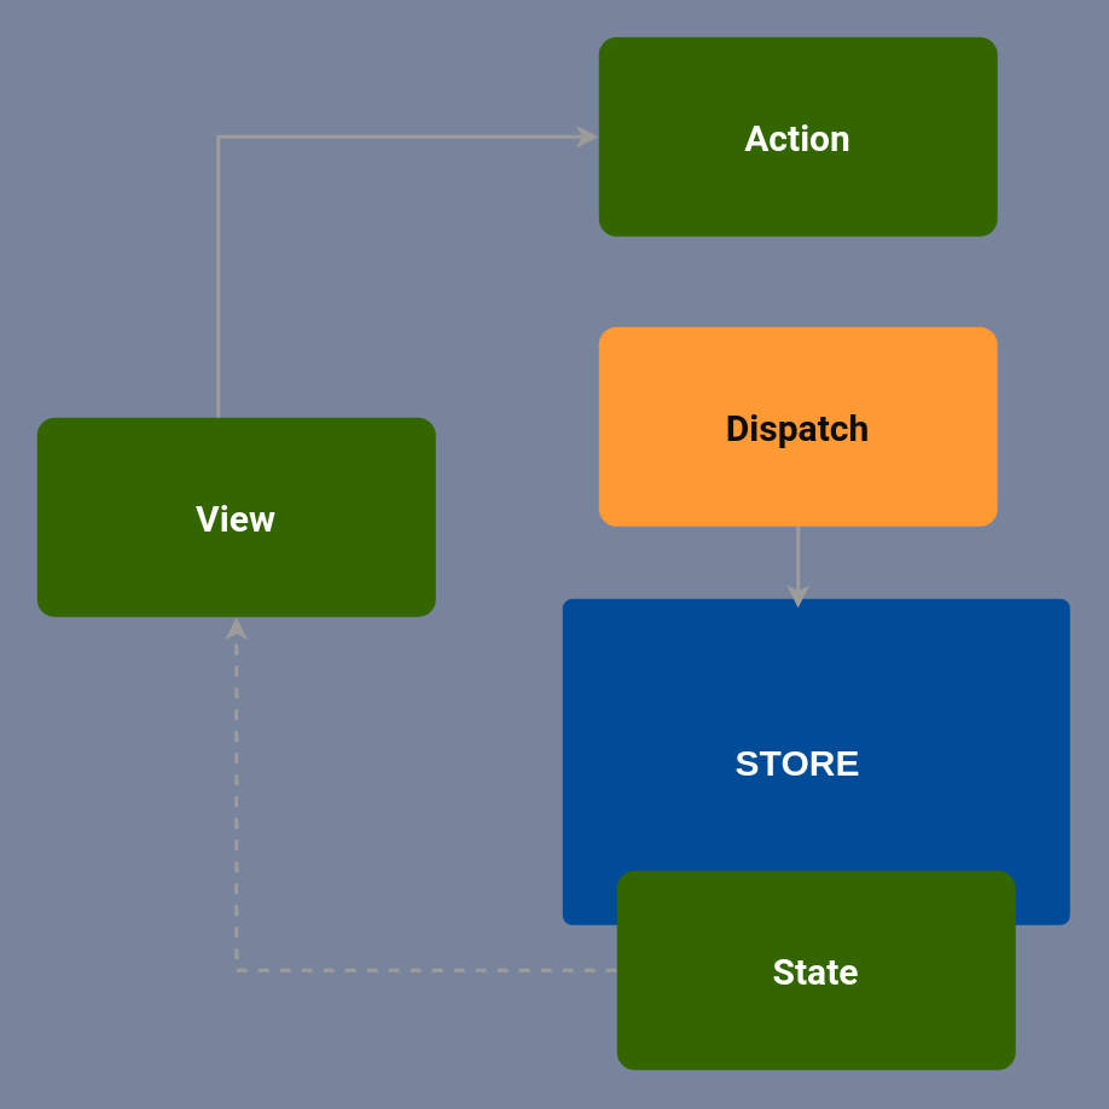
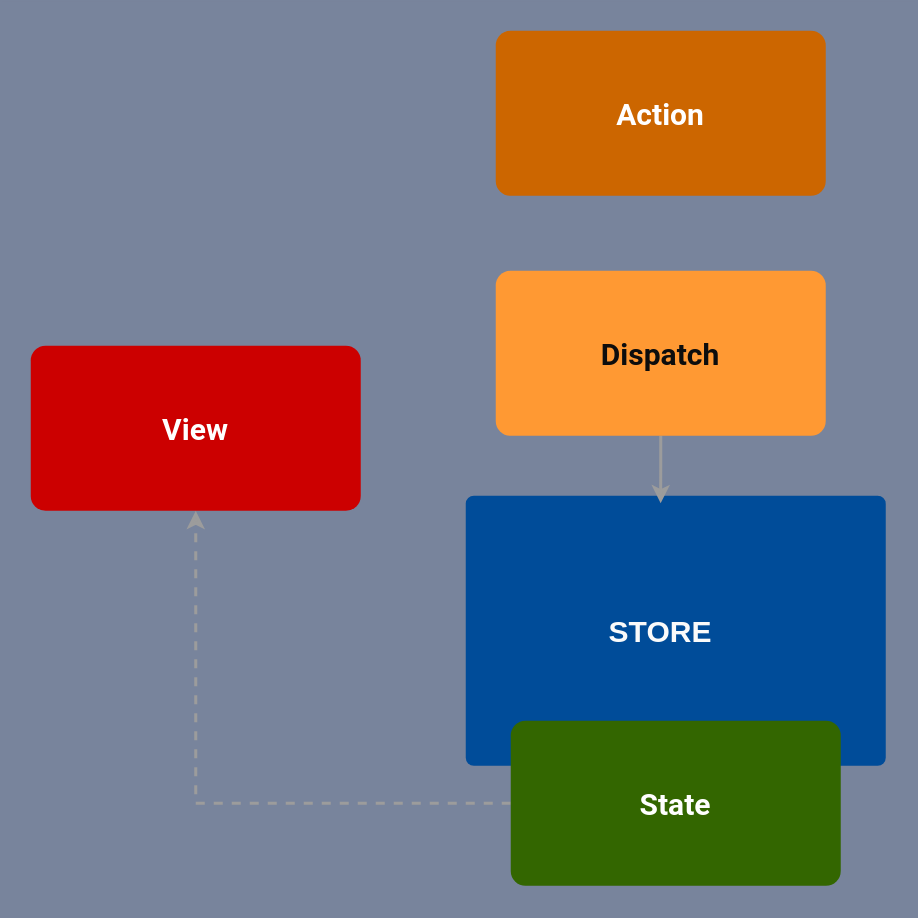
- <mxCell id="5" value="&lt;font color=&quot;#ffffff&quot;&gt;&lt;span style=&quot;font-size: 20px&quot;&gt;&lt;b&gt;Action&lt;/b&gt;&lt;/span&gt;&lt;/font&gt;" style="rounded=1;whiteSpace=wrap;html=1;arcSize=9;strokeColor=none;verticalAlign=middle;textDirection=rtl;fontFamily=Roboto;fillColor=#336600;" parent="2" vertex="1"><mxGeometry x="310" width="220" height="110" as="geometry" /></mxCell>
+ <mxCell id="5" value="&lt;font color=&quot;#ffffff&quot;&gt;&lt;span style=&quot;font-size: 20px&quot;&gt;&lt;b&gt;Action&lt;/b&gt;&lt;/span&gt;&lt;/font&gt;" style="rounded=1;whiteSpace=wrap;html=1;arcSize=9;strokeColor=none;verticalAlign=middle;textDirection=rtl;fontFamily=Roboto;fillColor=#CC6600;" parent="2" vertex="1"><mxGeometry x="310" width="220" height="110" as="geometry" /></mxCell>
- <mxCell id="6" style="edgeStyle=orthogonalEdgeStyle;rounded=0;orthogonalLoop=1;jettySize=auto;html=1;entryX=0;entryY=0.5;entryDx=0;entryDy=0;strokeColor=#9C9C9C;strokeWidth=2;" parent="2" source="4" target="5" edge="1"><mxGeometry y="-70" as="geometry"><Array as="points"><mxPoint x="100" y="55" /></Array></mxGeometry></mxCell>
- <mxCell id="4" value="&lt;font color=&quot;#ffffff&quot;&gt;&lt;span style=&quot;font-size: 20px&quot;&gt;&lt;b&gt;View&lt;/b&gt;&lt;/span&gt;&lt;/font&gt;" style="rounded=1;whiteSpace=wrap;html=1;arcSize=9;strokeColor=none;verticalAlign=middle;textDirection=rtl;fontFamily=Roboto;fillColor=#336600;" parent="2" vertex="1"><mxGeometry y="210" width="220" height="110" as="geometry" /></mxCell>
+ <mxCell id="4" value="&lt;font color=&quot;#ffffff&quot;&gt;&lt;span style=&quot;font-size: 20px&quot;&gt;&lt;b&gt;View&lt;/b&gt;&lt;/span&gt;&lt;/font&gt;" style="rounded=1;whiteSpace=wrap;html=1;arcSize=9;strokeColor=none;verticalAlign=middle;textDirection=rtl;fontFamily=Roboto;fillColor=#CC0000;" parent="2" vertex="1"><mxGeometry y="210" width="220" height="110" as="geometry" /></mxCell>
